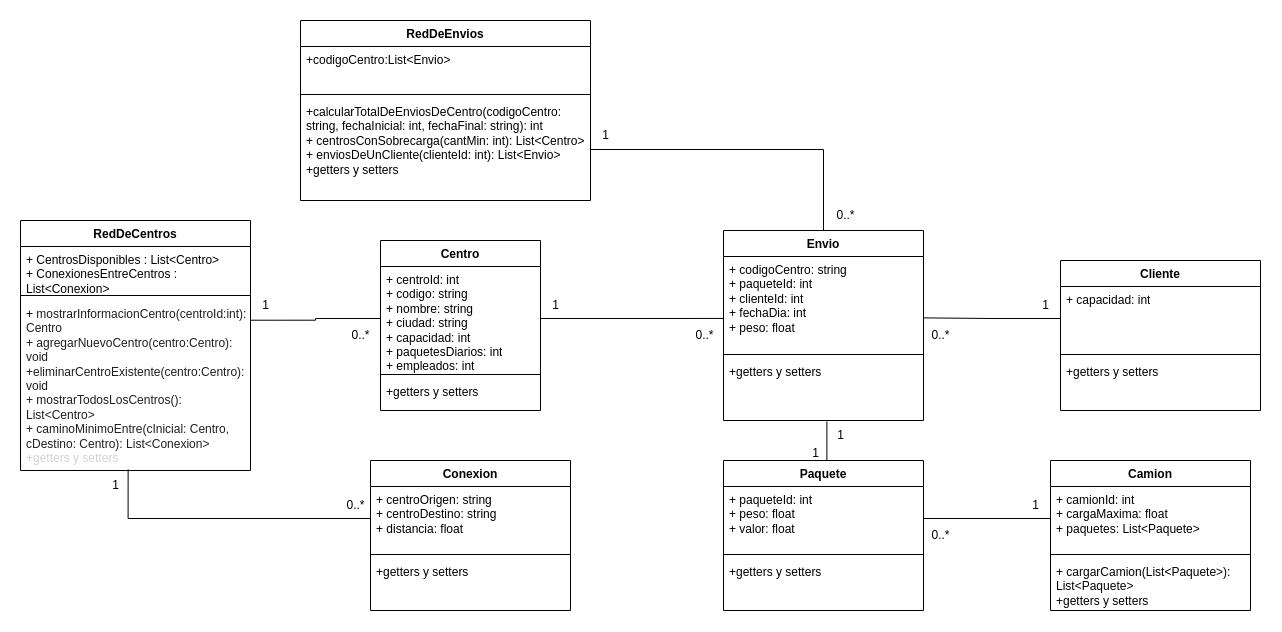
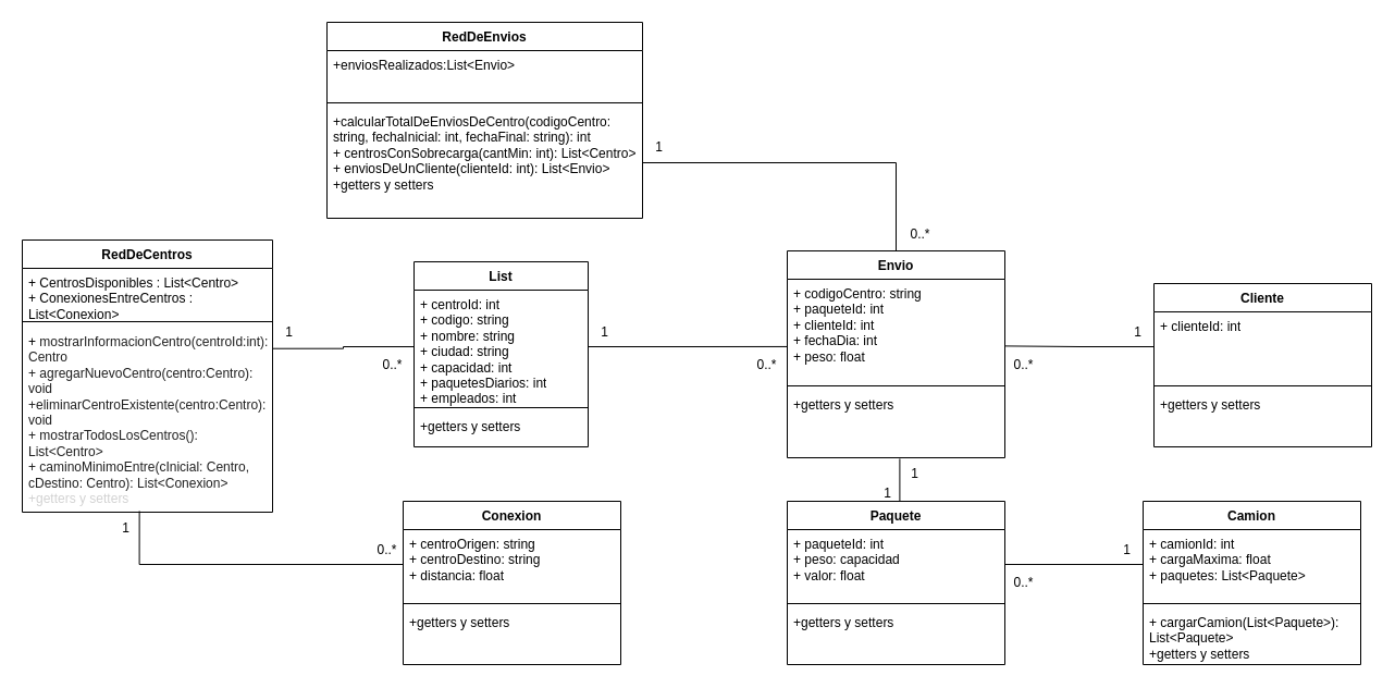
- <mxCell id="18" value="+codigoCentro:List&amp;lt;Envio&amp;gt;" style="text;strokeColor=none;fillColor=none;align=left;verticalAlign=top;spacingLeft=4;spacingRight=4;overflow=hidden;rotatable=0;points=[[0,0.5],[1,0.5]];portConstraint=eastwest;whiteSpace=wrap;html=1;" parent="17" vertex="1"><mxGeometry y="26" width="290" height="44" as="geometry" /></mxCell>
+ <mxCell id="18" value="+enviosRealizados:List&amp;lt;Envio&amp;gt;" style="text;strokeColor=none;fillColor=none;align=left;verticalAlign=top;spacingLeft=4;spacingRight=4;overflow=hidden;rotatable=0;points=[[0,0.5],[1,0.5]];portConstraint=eastwest;whiteSpace=wrap;html=1;" parent="17" vertex="1"><mxGeometry y="26" width="290" height="44" as="geometry" /></mxCell>
- <mxCell id="2" value="Centro" style="swimlane;fontStyle=1;align=center;verticalAlign=top;childLayout=stackLayout;horizontal=1;startSize=26;horizontalStack=0;resizeParent=1;resizeParentMax=0;resizeLast=0;collapsible=1;marginBottom=0;whiteSpace=wrap;html=1;" parent="1" vertex="1"><mxGeometry x="380" width="160" height="170" as="geometry" y="240" /></mxCell>
+ <mxCell id="2" value="List" style="swimlane;fontStyle=1;align=center;verticalAlign=top;childLayout=stackLayout;horizontal=1;startSize=26;horizontalStack=0;resizeParent=1;resizeParentMax=0;resizeLast=0;collapsible=1;marginBottom=0;whiteSpace=wrap;html=1;" parent="1" vertex="1"><mxGeometry x="380" width="160" height="170" as="geometry" y="240" /></mxCell>
- <mxCell id="34" value="+ capacidad: int" style="text;strokeColor=none;fillColor=none;align=left;verticalAlign=top;spacingLeft=4;spacingRight=4;overflow=hidden;rotatable=0;points=[[0,0.5],[1,0.5]];portConstraint=eastwest;whiteSpace=wrap;html=1;" parent="33" vertex="1"><mxGeometry y="26" width="200" height="64" as="geometry" /></mxCell>
+ <mxCell id="34" value="+ clienteId: int" style="text;strokeColor=none;fillColor=none;align=left;verticalAlign=top;spacingLeft=4;spacingRight=4;overflow=hidden;rotatable=0;points=[[0,0.5],[1,0.5]];portConstraint=eastwest;whiteSpace=wrap;html=1;" parent="33" vertex="1"><mxGeometry y="26" width="200" height="64" as="geometry" /></mxCell>
- <mxCell id="26" value="+ paqueteId: int&lt;div&gt;+ peso: float&lt;/div&gt;&lt;div&gt;+ valor: float&lt;/div&gt;" style="text;strokeColor=none;fillColor=none;align=left;verticalAlign=top;spacingLeft=4;spacingRight=4;overflow=hidden;rotatable=0;points=[[0,0.5],[1,0.5]];portConstraint=eastwest;whiteSpace=wrap;html=1;" parent="25" vertex="1"><mxGeometry y="26" width="200" height="64" as="geometry" /></mxCell>
+ <mxCell id="26" value="+ paqueteId: int&lt;div&gt;+ peso: capacidad&lt;/div&gt;&lt;div&gt;+ valor: float&lt;/div&gt;" style="text;strokeColor=none;fillColor=none;align=left;verticalAlign=top;spacingLeft=4;spacingRight=4;overflow=hidden;rotatable=0;points=[[0,0.5],[1,0.5]];portConstraint=eastwest;whiteSpace=wrap;html=1;" parent="25" vertex="1"><mxGeometry y="26" width="200" height="64" as="geometry" /></mxCell>
